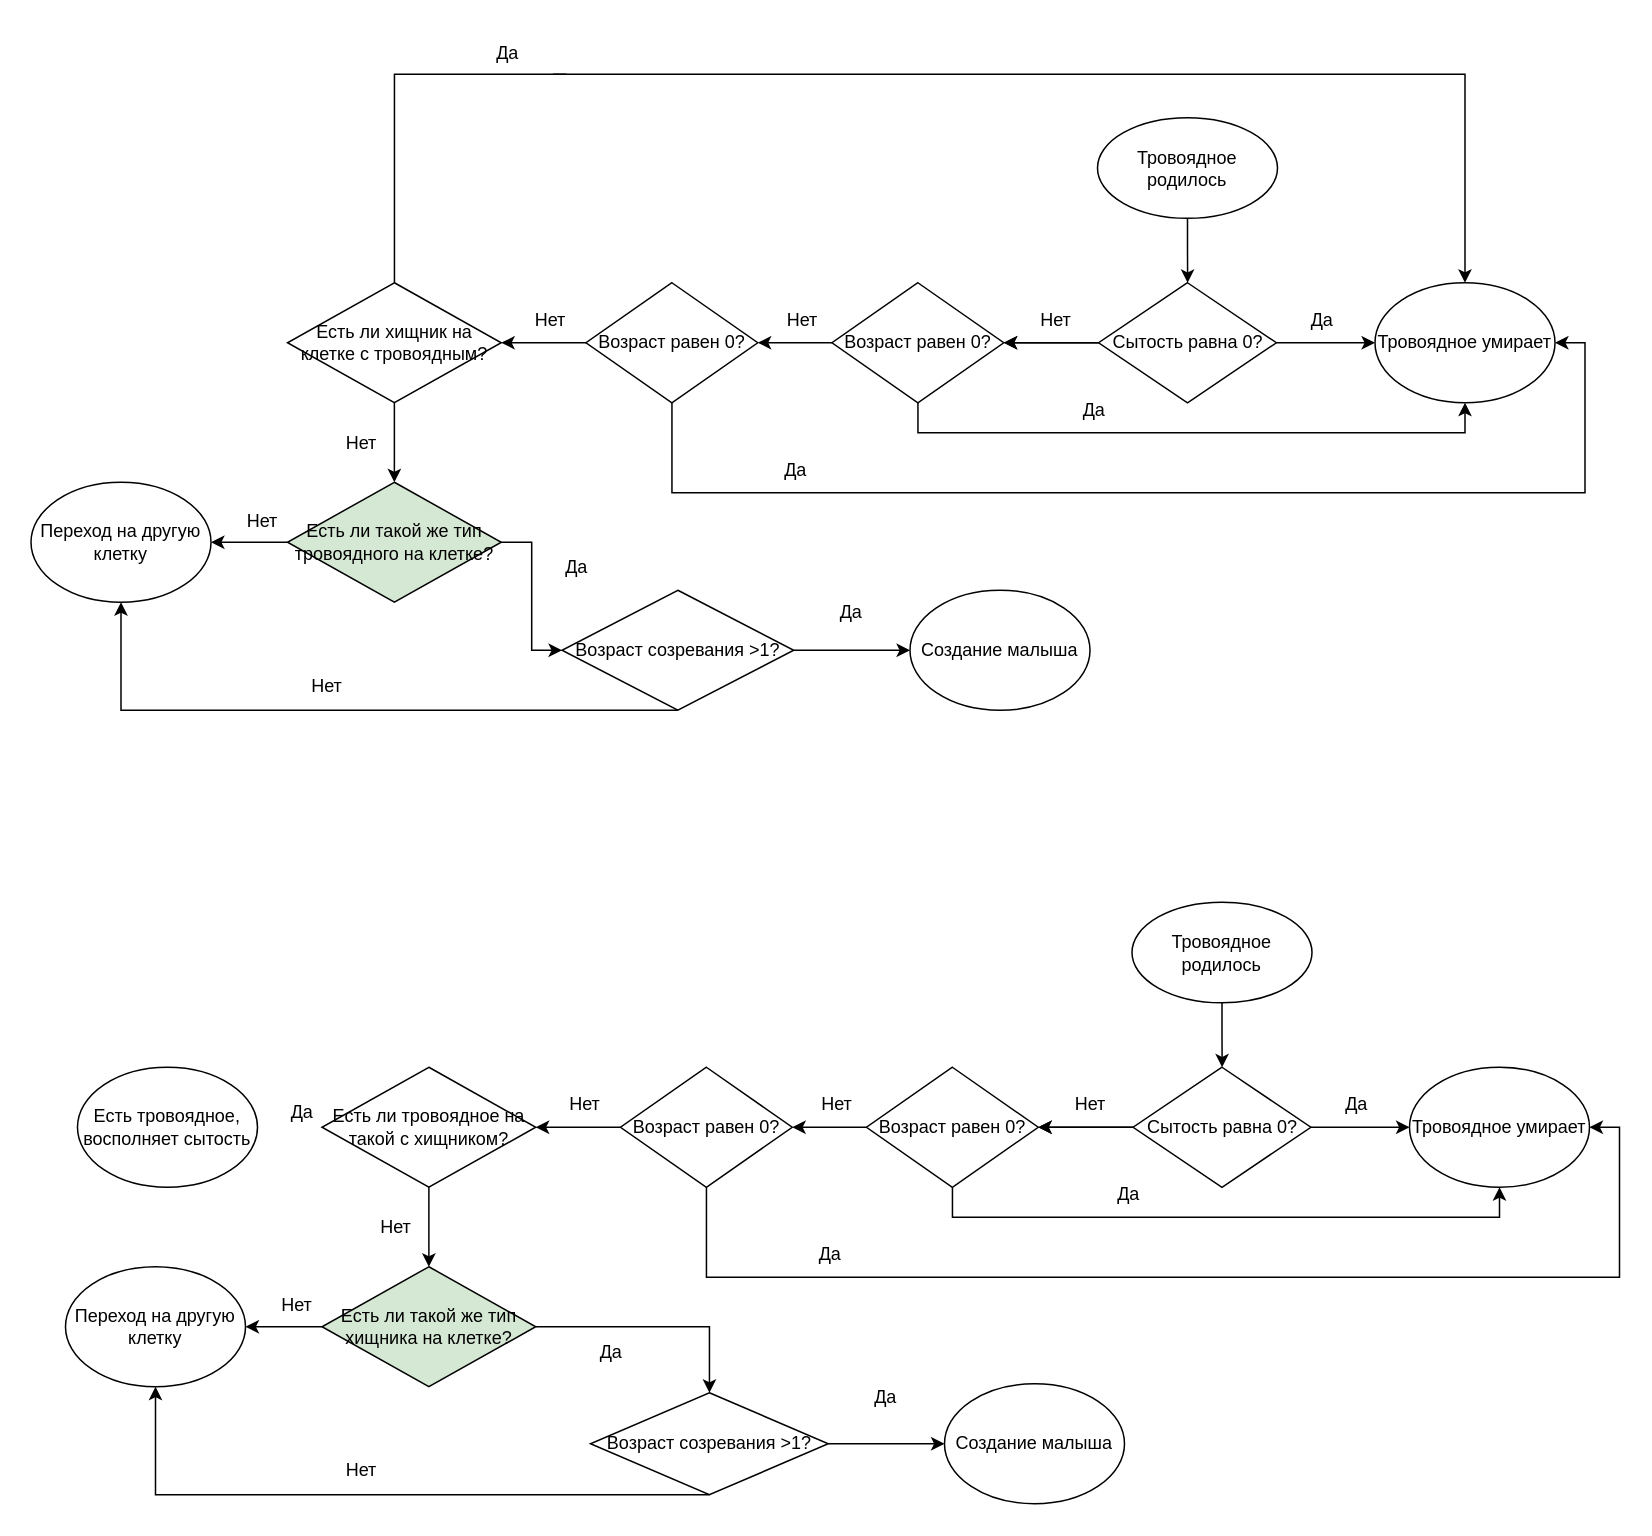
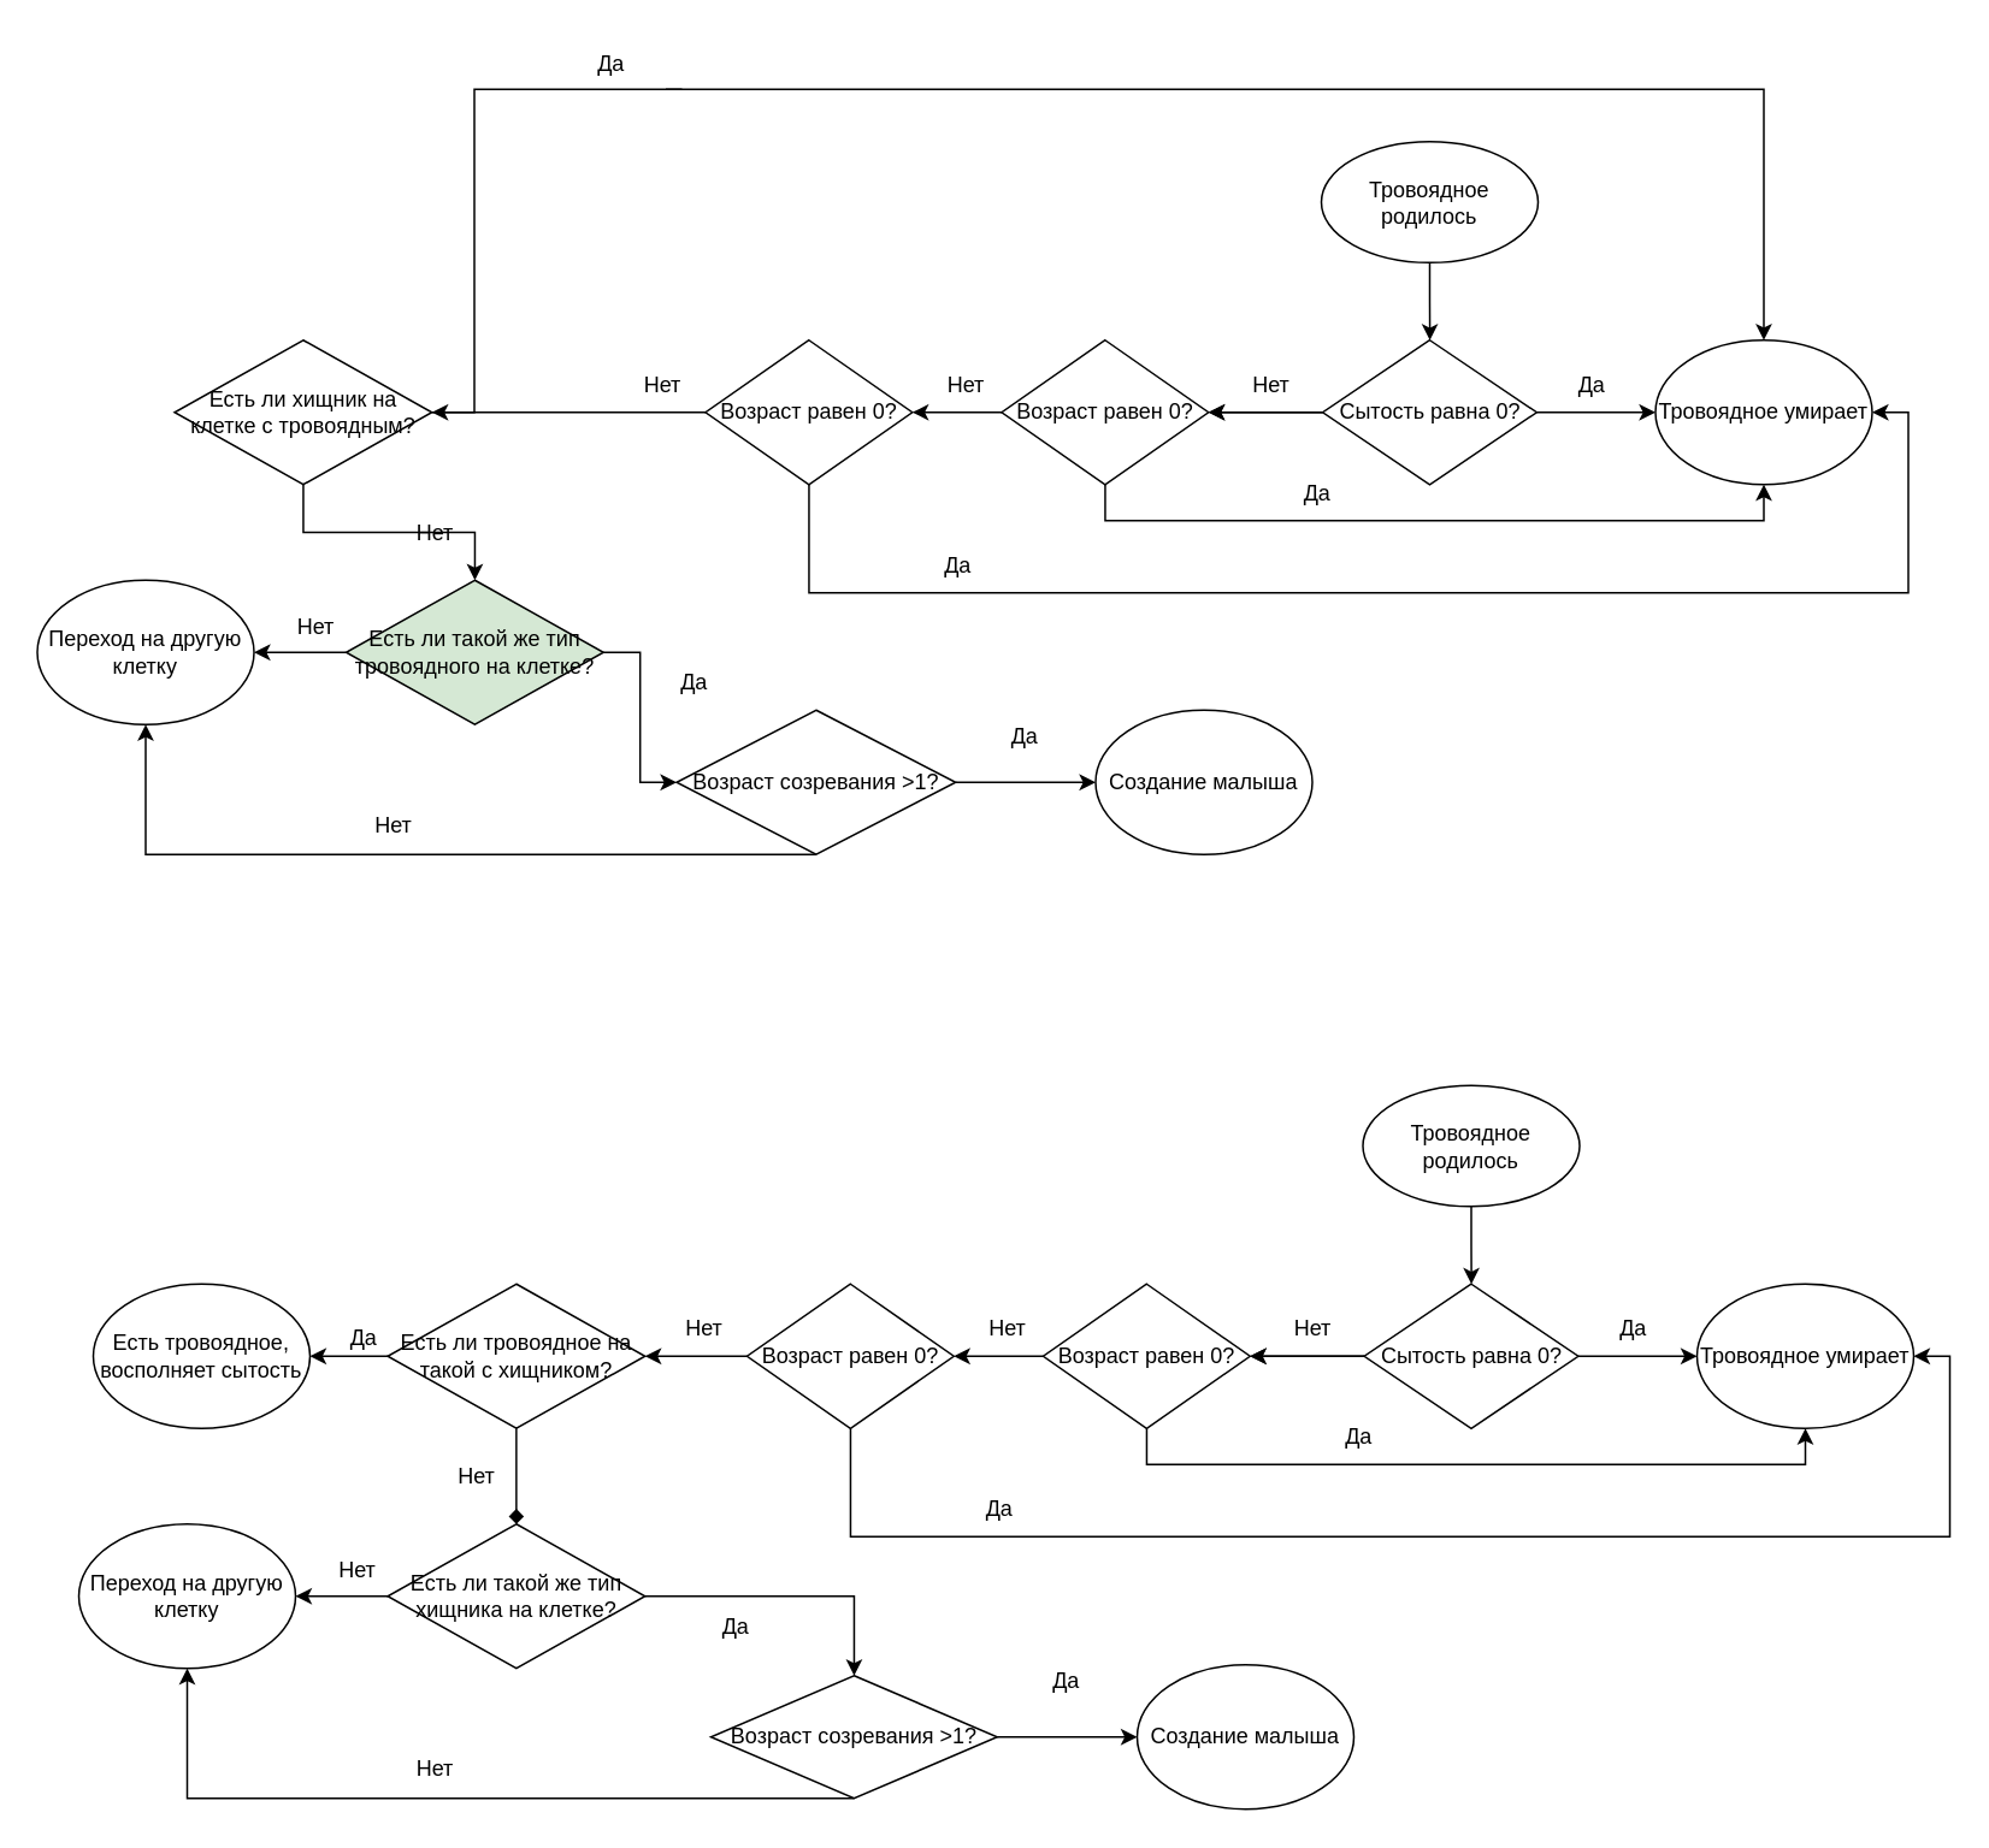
- <mxCell id="17" value="Есть ли хищник на клетке с тровоядным?" style="rhombus;whiteSpace=wrap;html=1;" vertex="1" parent="1"><mxGeometry x="191" y="188" width="142.5" height="80" as="geometry" /></mxCell>
+ <mxCell id="17" value="Есть ли хищник на клетке с тровоядным?" style="rhombus;whiteSpace=wrap;html=1;" vertex="1" parent="1"><mxGeometry x="96" y="188" width="142.5" height="80" as="geometry" /></mxCell>
+ <mxCell id="53" value="" style="edgeStyle=orthogonalEdgeStyle;rounded=0;orthogonalLoop=1;jettySize=auto;html=1;" edge="1" parent="1" source="54" target="75"><mxGeometry relative="1" as="geometry" /></mxCell>
- <mxCell id="52" value="" style="edgeStyle=orthogonalEdgeStyle;rounded=0;orthogonalLoop=1;jettySize=auto;html=1;" edge="1" parent="1" source="54" target="57"><mxGeometry relative="1" as="geometry" /></mxCell>
+ <mxCell id="52" value="" style="edgeStyle=orthogonalEdgeStyle;rounded=0;orthogonalLoop=1;jettySize=auto;html=1;endArrow=diamond;" edge="1" parent="1" source="54" target="57"><mxGeometry relative="1" as="geometry" /></mxCell>
- <mxCell id="57" value="Есть ли такой же тип хищника на клетке?" style="rhombus;whiteSpace=wrap;html=1;fillColor=#d5e8d4;" vertex="1" parent="1"><mxGeometry x="214" y="844" width="142.5" height="80" as="geometry" /></mxCell>
+ <mxCell id="57" value="Есть ли такой же тип хищника на клетке?" style="rhombus;whiteSpace=wrap;html=1;" vertex="1" parent="1"><mxGeometry x="214" y="844" width="142.5" height="80" as="geometry" /></mxCell>
